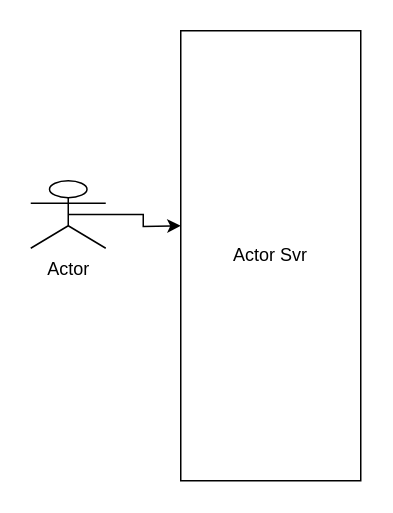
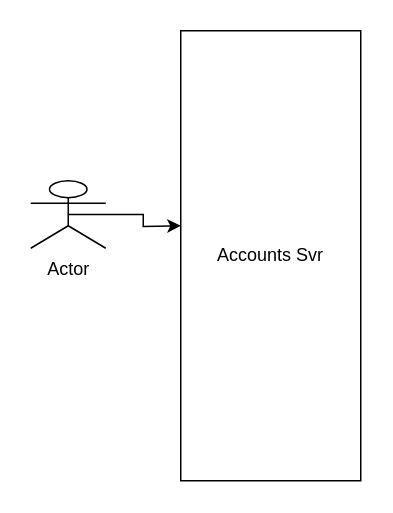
- <mxCell id="4" value="Actor Svr&lt;br&gt;" style="rounded=0;whiteSpace=wrap;html=1;" vertex="1" parent="1"><mxGeometry x="120" y="20" width="120" height="300" as="geometry" /></mxCell>
+ <mxCell id="4" value="Accounts Svr&lt;br&gt;" style="rounded=0;whiteSpace=wrap;html=1;" vertex="1" parent="1"><mxGeometry x="120" y="20" width="120" height="300" as="geometry" /></mxCell>
